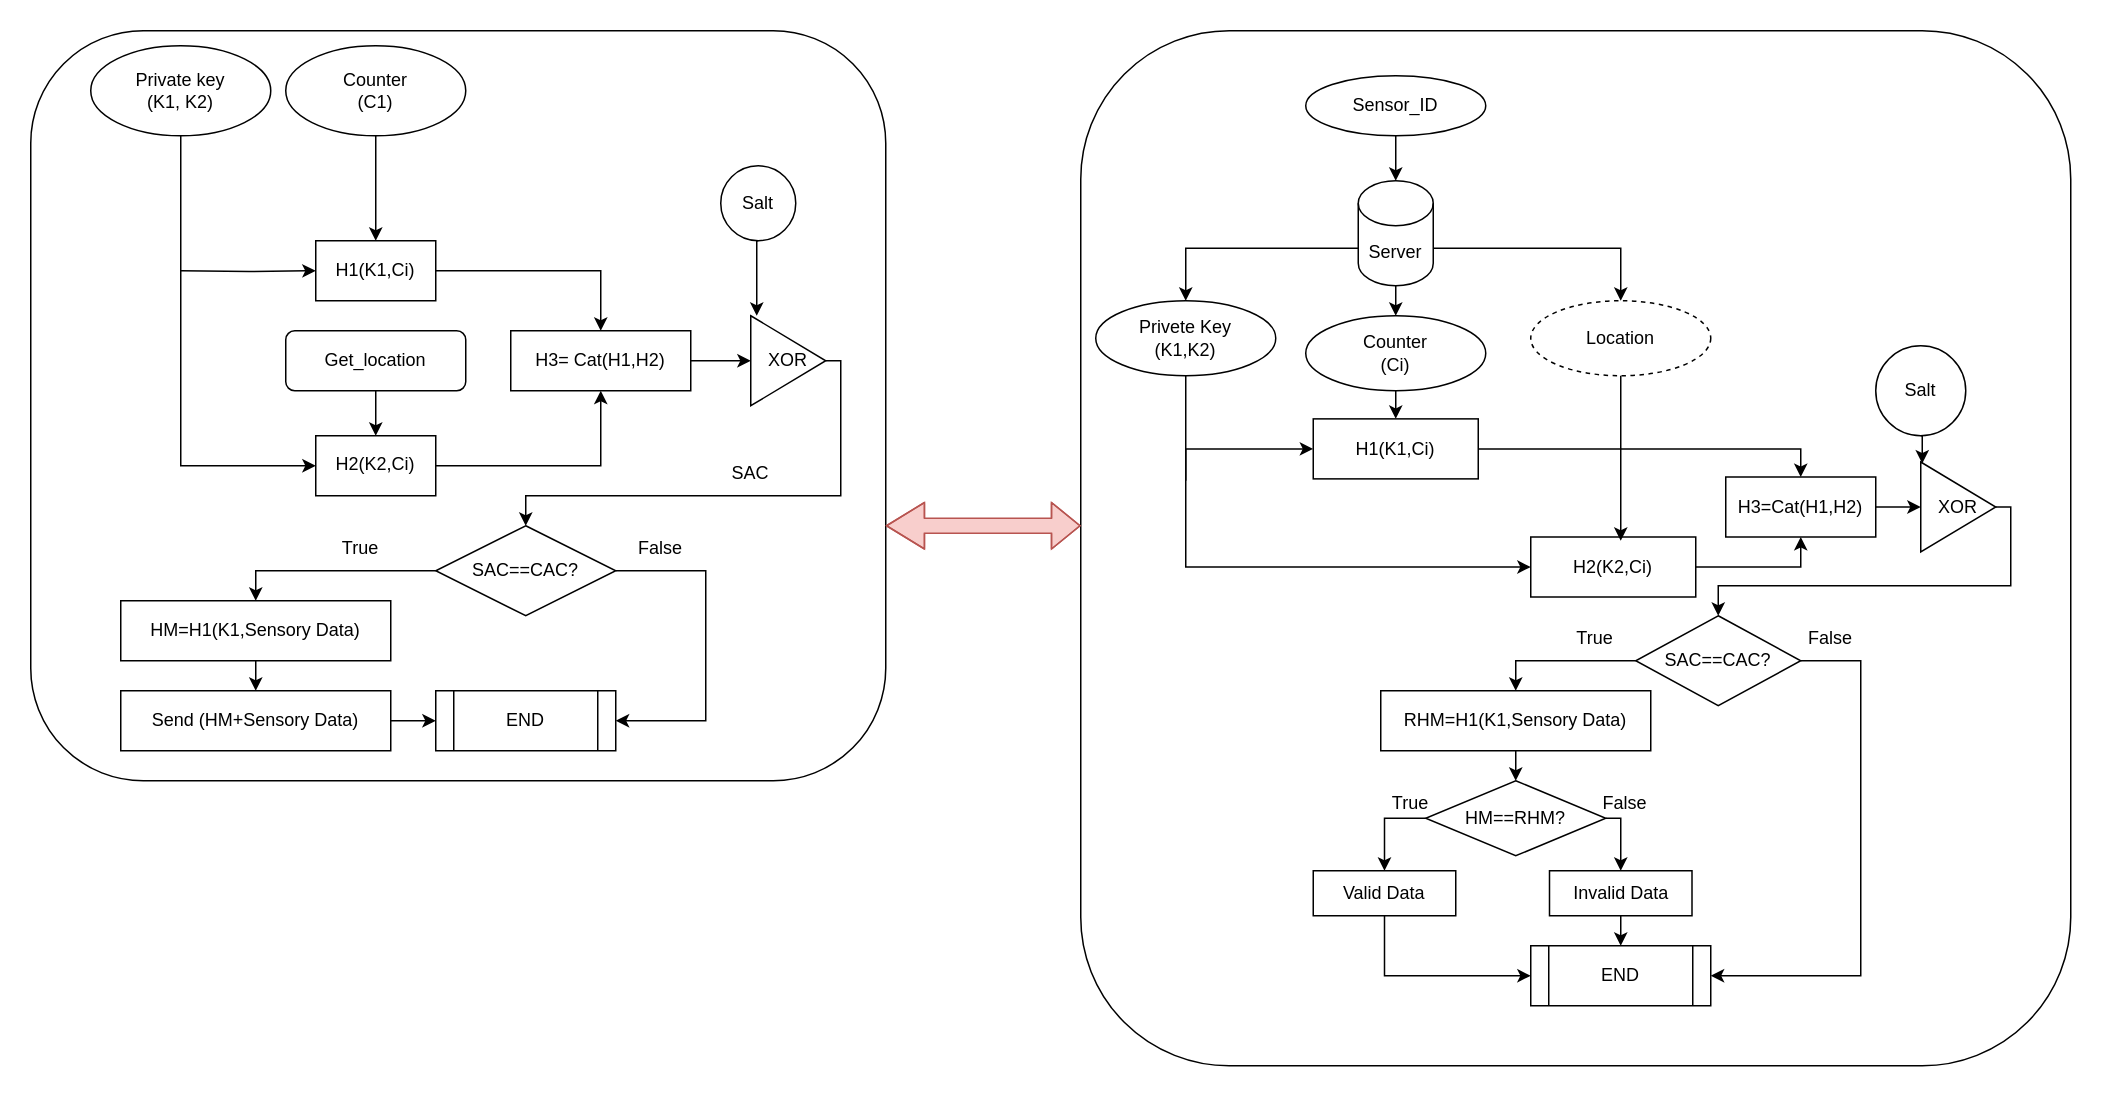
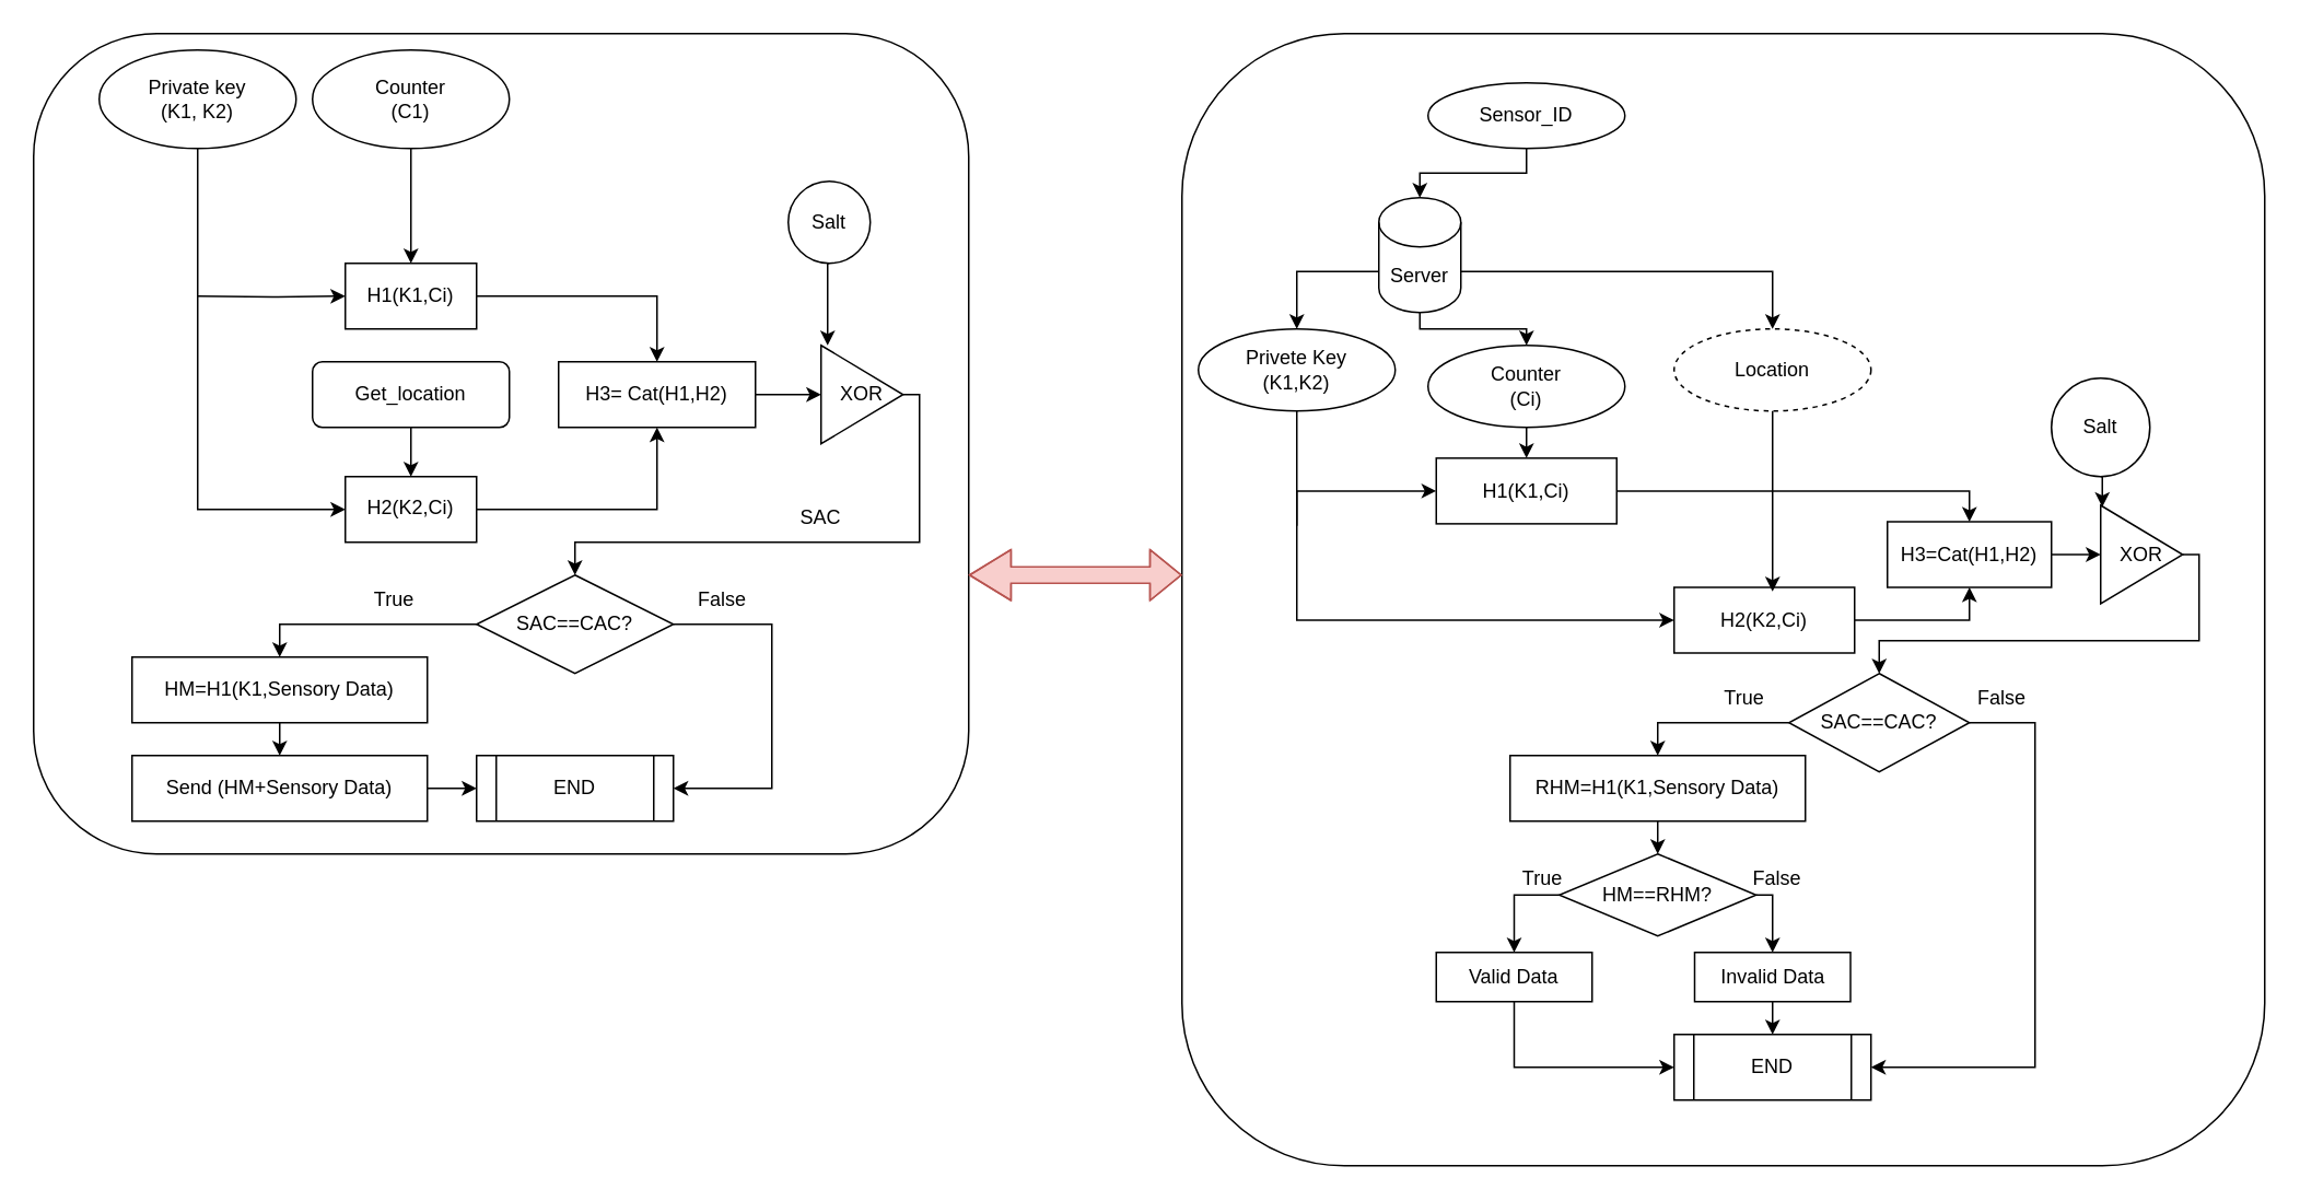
- <mxCell id="37" value="Server" style="shape=cylinder3;whiteSpace=wrap;html=1;boundedLbl=1;backgroundOutline=1;size=15;" vertex="1" parent="1"><mxGeometry x="905" y="120" width="50" height="70" as="geometry" /></mxCell>
+ <mxCell id="37" value="Server" style="shape=cylinder3;whiteSpace=wrap;html=1;boundedLbl=1;backgroundOutline=1;size=15;" vertex="1" parent="1"><mxGeometry x="840" y="120" width="50" height="70" as="geometry" /></mxCell>
